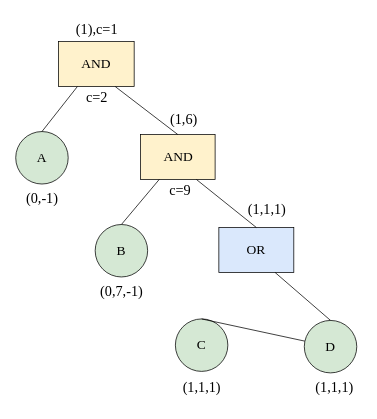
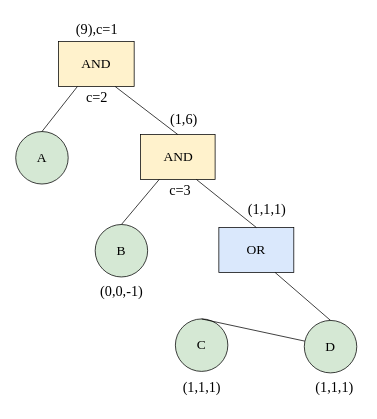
- <mxCell id="15" value="&lt;font style=&quot;font-size: 19px;&quot;&gt;(1),c=1&lt;/font&gt;" style="text;html=1;align=center;verticalAlign=middle;resizable=0;points=[];autosize=1;strokeColor=none;fillColor=none;fontSize=18;fontFamily=Times New Roman;" vertex="1" parent="1"><mxGeometry x="87.5" y="20" width="80" height="40" as="geometry" /></mxCell>
+ <mxCell id="15" value="&lt;font style=&quot;font-size: 19px;&quot;&gt;(9),c=1&lt;/font&gt;" style="text;html=1;align=center;verticalAlign=middle;resizable=0;points=[];autosize=1;strokeColor=none;fillColor=none;fontSize=18;fontFamily=Times New Roman;" vertex="1" parent="1"><mxGeometry x="87.5" y="20" width="80" height="40" as="geometry" /></mxCell>
- <mxCell id="18" value="&lt;font style=&quot;font-size: 19px;&quot;&gt;c=9&lt;/font&gt;" style="text;html=1;align=center;verticalAlign=middle;resizable=0;points=[];autosize=1;strokeColor=none;fillColor=none;fontSize=18;fontFamily=Times New Roman;" vertex="1" parent="1"><mxGeometry x="214.25" y="234" width="50" height="40" as="geometry" /></mxCell>
+ <mxCell id="18" value="&lt;font style=&quot;font-size: 19px;&quot;&gt;c=3&lt;/font&gt;" style="text;html=1;align=center;verticalAlign=middle;resizable=0;points=[];autosize=1;strokeColor=none;fillColor=none;fontSize=18;fontFamily=Times New Roman;" vertex="1" parent="1"><mxGeometry x="214.25" y="234" width="50" height="40" as="geometry" /></mxCell>
- <mxCell id="20" value="&lt;font style=&quot;font-size: 19px;&quot;&gt;(0,-1)&lt;/font&gt;" style="text;html=1;align=center;verticalAlign=middle;resizable=0;points=[];autosize=1;strokeColor=none;fillColor=none;fontSize=18;fontFamily=Times New Roman;" vertex="1" parent="1"><mxGeometry x="20" y="245" width="70" height="40" as="geometry" /></mxCell>
- <mxCell id="21" value="&lt;font style=&quot;font-size: 19px;&quot;&gt;(0,7,-1)&lt;/font&gt;" style="text;html=1;align=center;verticalAlign=middle;resizable=0;points=[];autosize=1;strokeColor=none;fillColor=none;fontSize=18;fontFamily=Times New Roman;" vertex="1" parent="1"><mxGeometry x="121" y="369" width="80" height="40" as="geometry" /></mxCell>
+ <mxCell id="21" value="&lt;font style=&quot;font-size: 19px;&quot;&gt;(0,0,-1)&lt;/font&gt;" style="text;html=1;align=center;verticalAlign=middle;resizable=0;points=[];autosize=1;strokeColor=none;fillColor=none;fontSize=18;fontFamily=Times New Roman;" vertex="1" parent="1"><mxGeometry x="121" y="369" width="80" height="40" as="geometry" /></mxCell>
